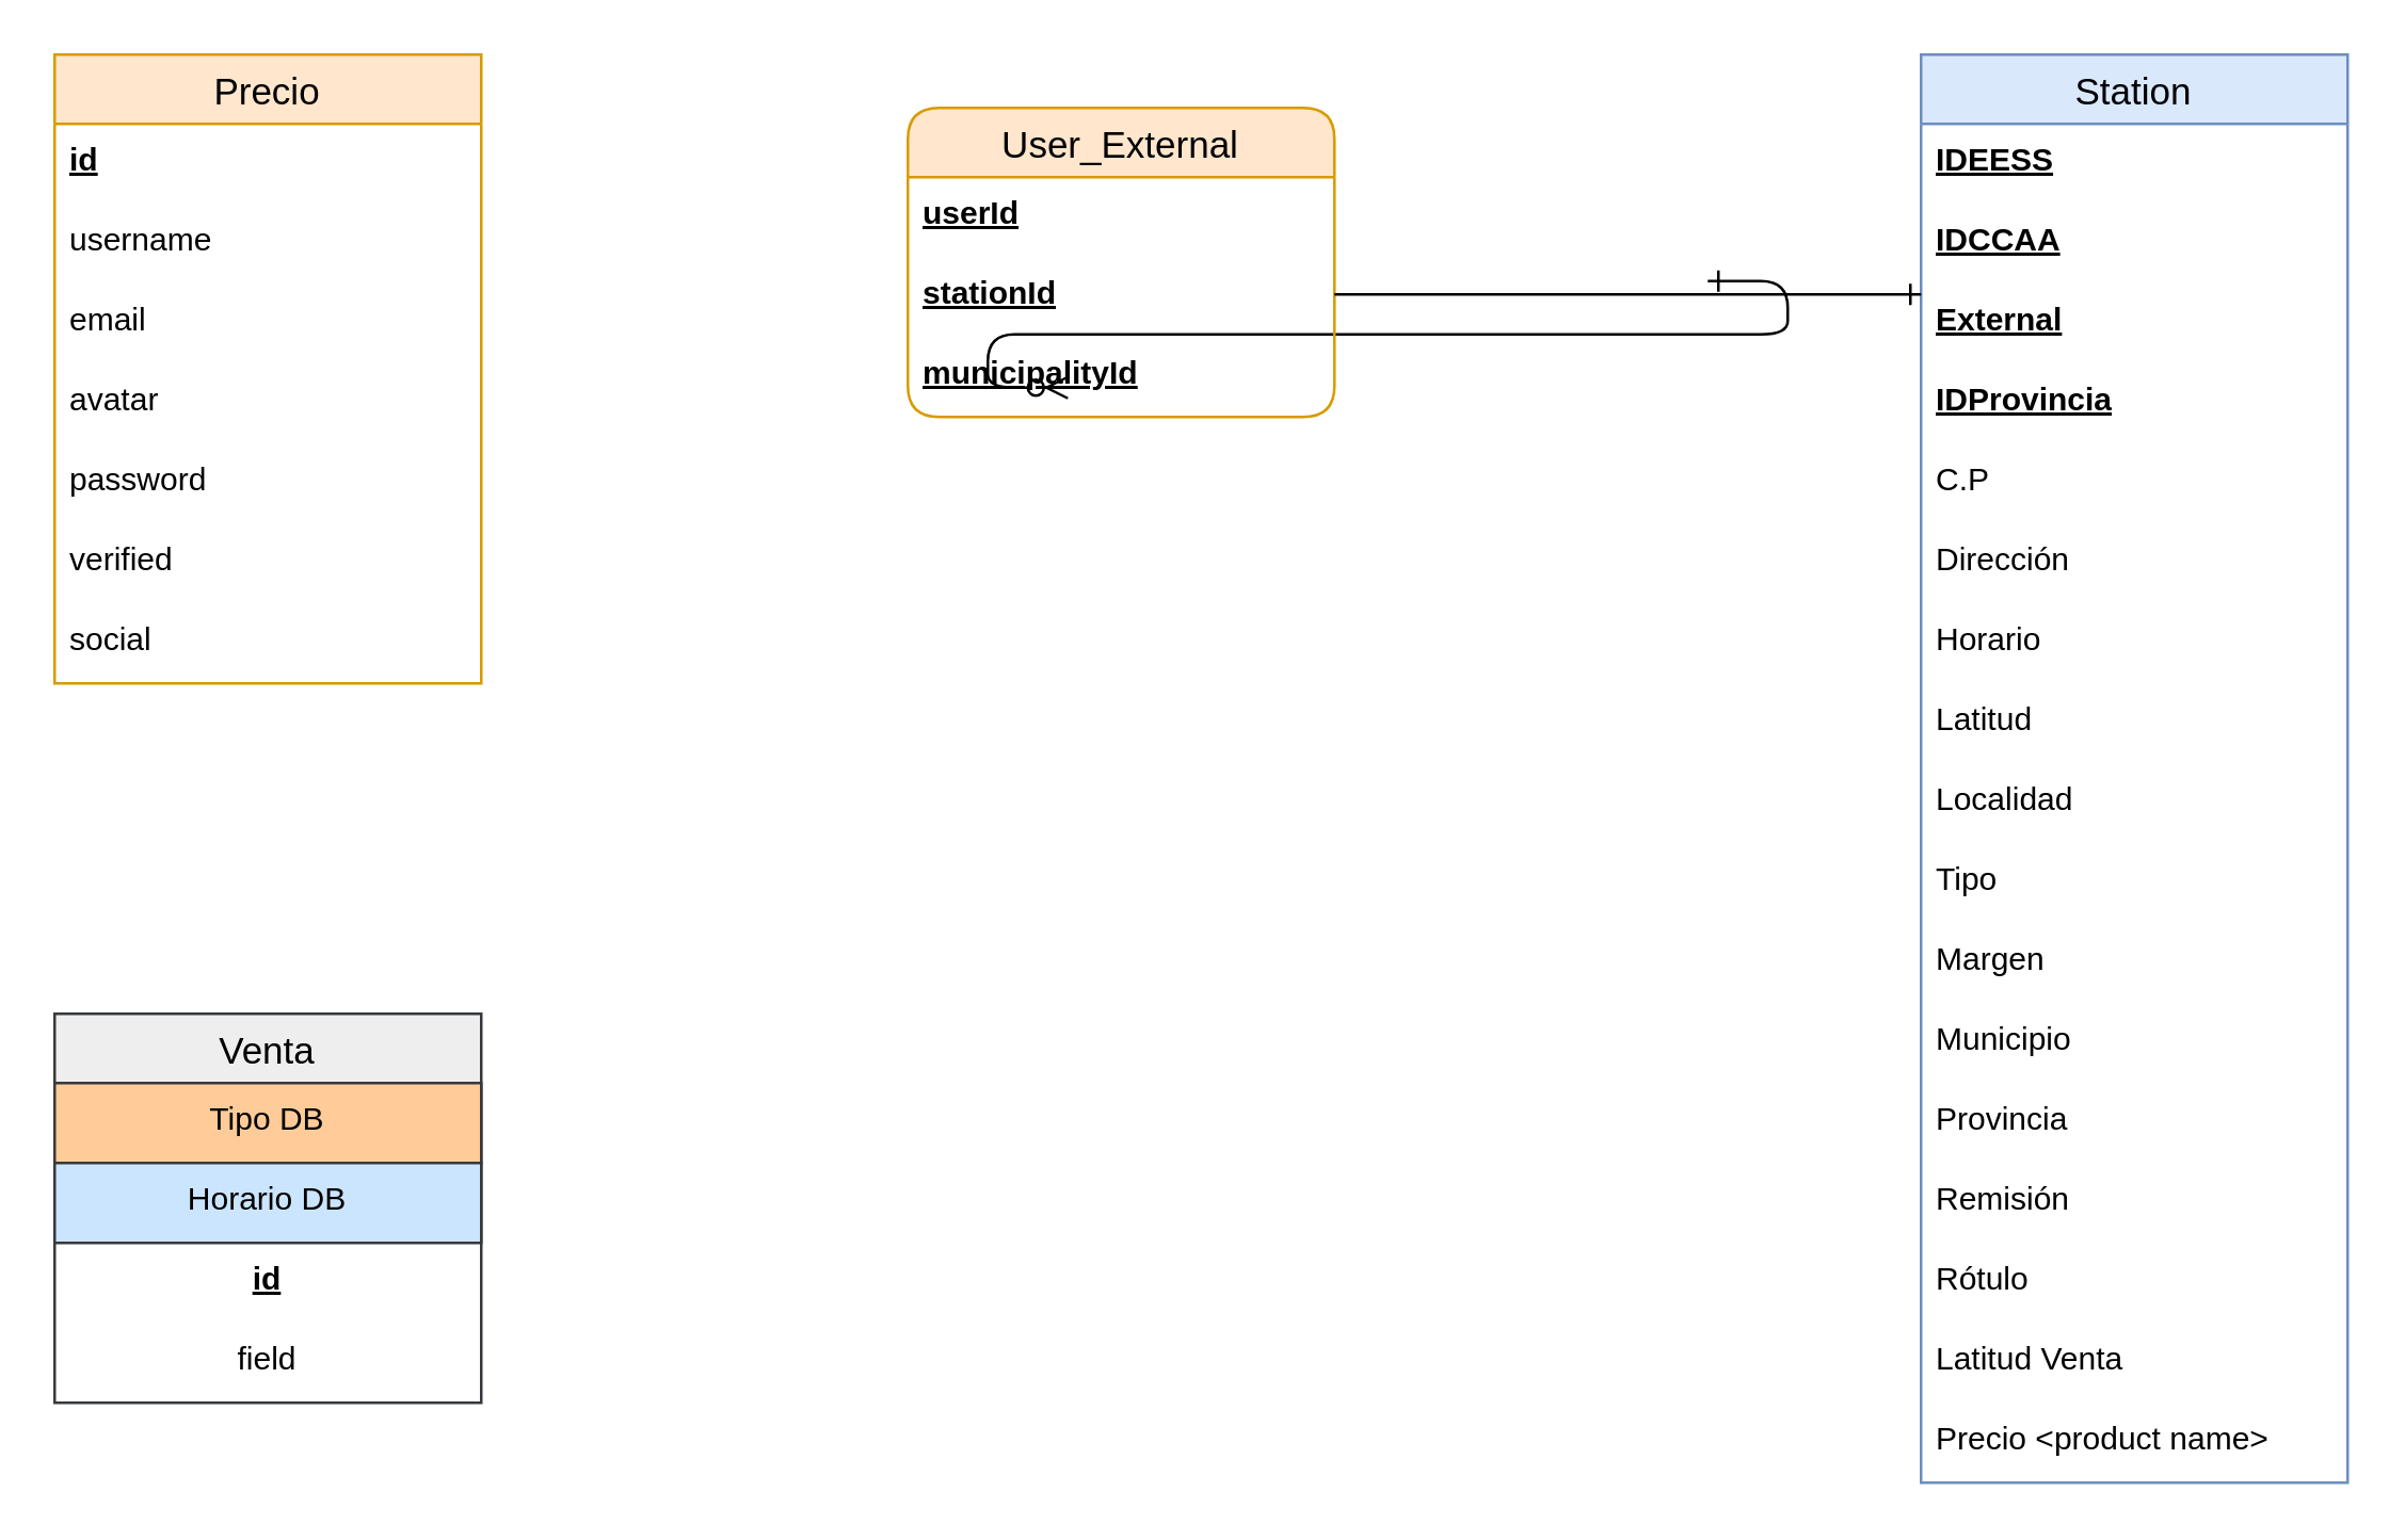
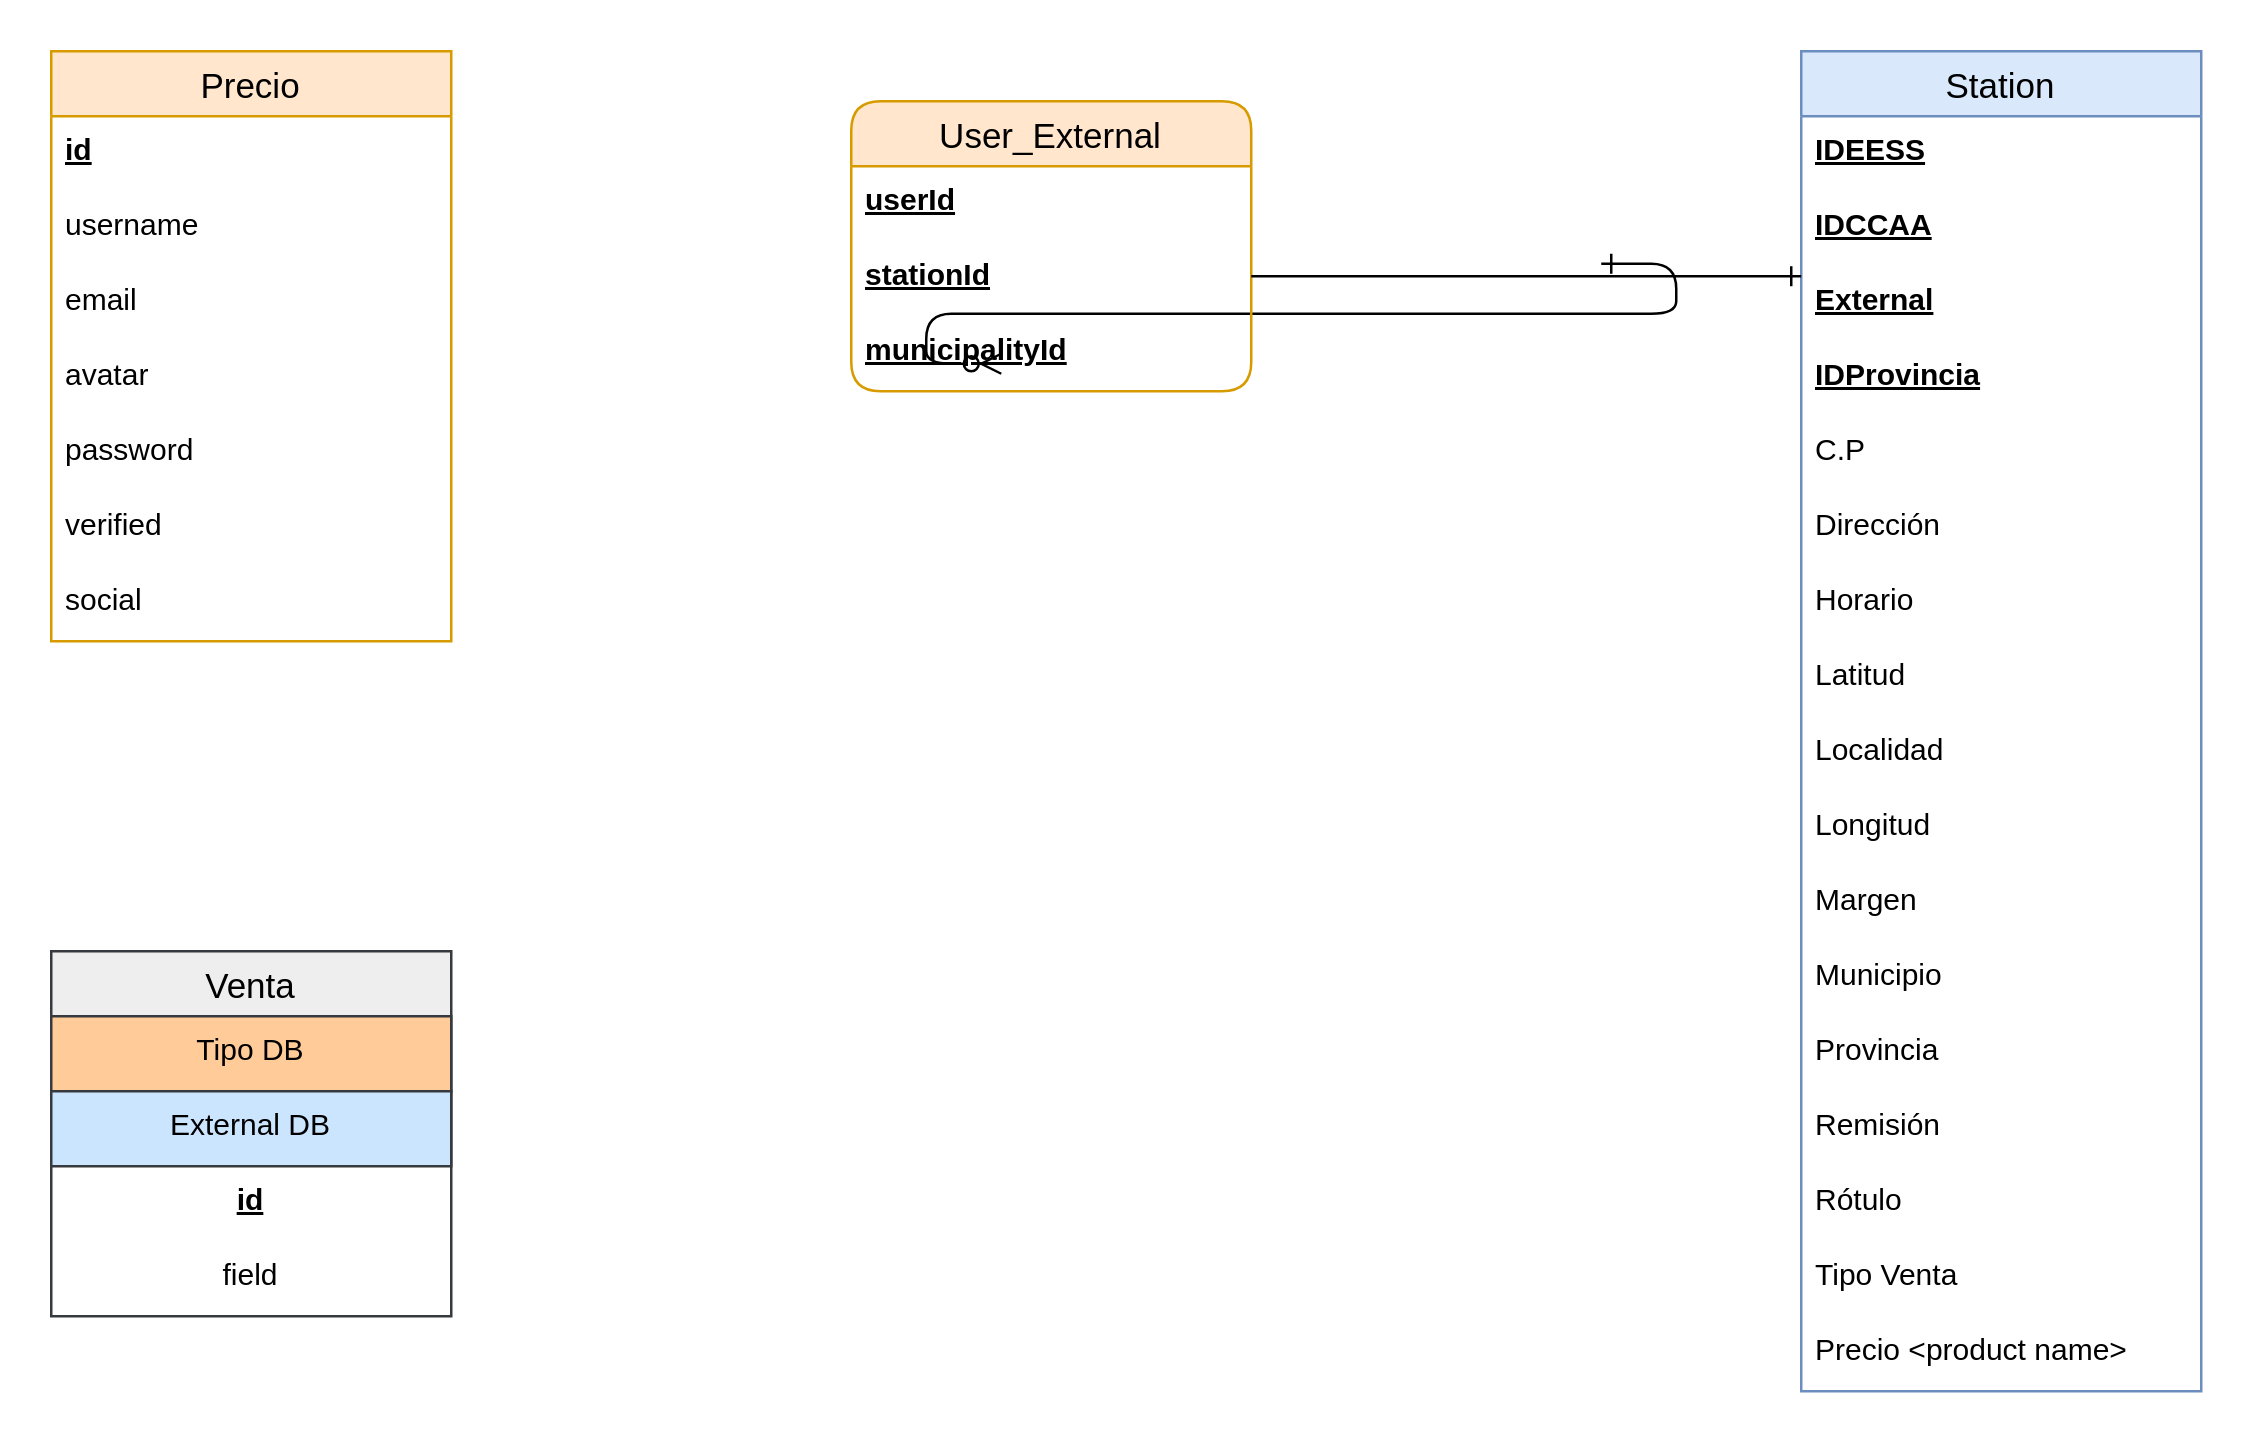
- <mxCell id="25" value="Tipo" style="text;strokeColor=none;fillColor=none;spacingLeft=4;spacingRight=4;overflow=hidden;rotatable=0;points=[[0,0.5],[1,0.5]];portConstraint=eastwest;fontSize=12;" vertex="1" parent="15"><mxGeometry y="296" width="160" height="30" as="geometry" /></mxCell>
+ <mxCell id="25" value="Longitud" style="text;strokeColor=none;fillColor=none;spacingLeft=4;spacingRight=4;overflow=hidden;rotatable=0;points=[[0,0.5],[1,0.5]];portConstraint=eastwest;fontSize=12;" vertex="1" parent="15"><mxGeometry y="296" width="160" height="30" as="geometry" /></mxCell>
- <mxCell id="36" value="Horario DB" style="text;strokeColor=#36393d;fillColor=#cce5ff;spacingLeft=4;spacingRight=4;overflow=hidden;rotatable=0;points=[[0,0.5],[1,0.5]];portConstraint=eastwest;fontSize=12;align=center;" vertex="1" parent="34"><mxGeometry y="56" width="160" height="30" as="geometry" /></mxCell>
+ <mxCell id="36" value="External DB" style="text;strokeColor=#36393d;fillColor=#cce5ff;spacingLeft=4;spacingRight=4;overflow=hidden;rotatable=0;points=[[0,0.5],[1,0.5]];portConstraint=eastwest;fontSize=12;align=center;" vertex="1" parent="34"><mxGeometry y="56" width="160" height="30" as="geometry" /></mxCell>
- <mxCell id="31" value="Latitud Venta" style="text;strokeColor=none;fillColor=none;spacingLeft=4;spacingRight=4;overflow=hidden;rotatable=0;points=[[0,0.5],[1,0.5]];portConstraint=eastwest;fontSize=12;" vertex="1" parent="15"><mxGeometry y="476" width="160" height="30" as="geometry" /></mxCell>
+ <mxCell id="31" value="Tipo Venta" style="text;strokeColor=none;fillColor=none;spacingLeft=4;spacingRight=4;overflow=hidden;rotatable=0;points=[[0,0.5],[1,0.5]];portConstraint=eastwest;fontSize=12;" vertex="1" parent="15"><mxGeometry y="476" width="160" height="30" as="geometry" /></mxCell>
